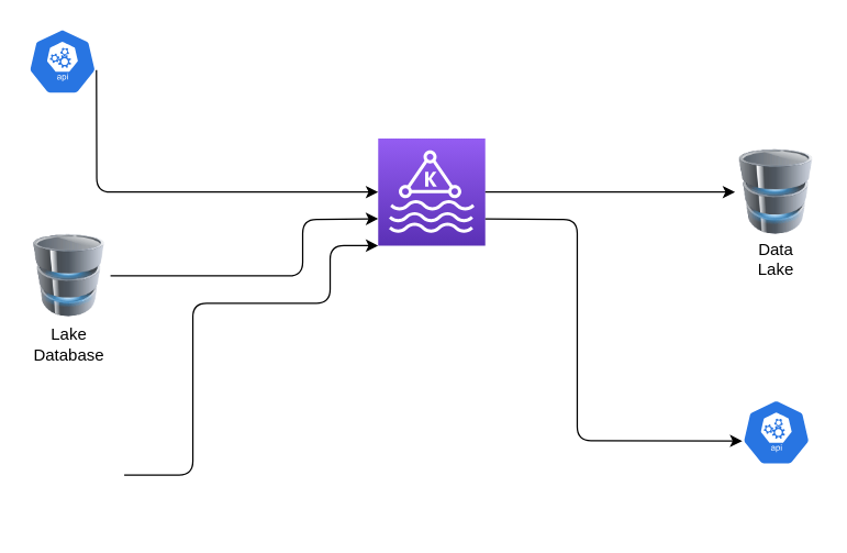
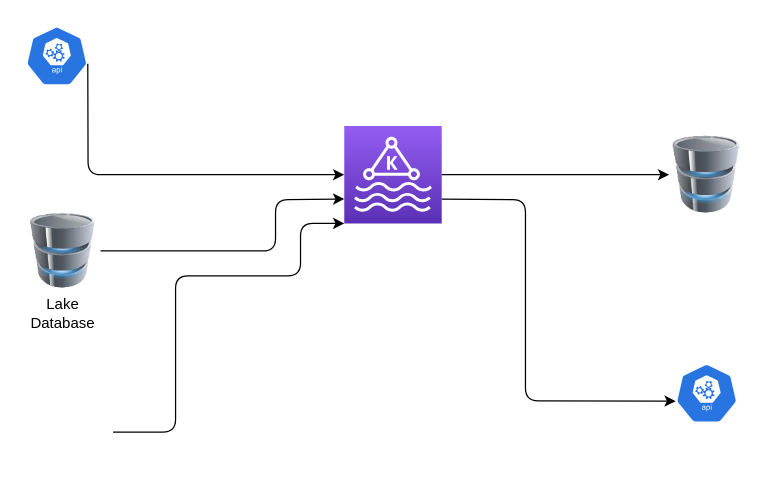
- <mxCell id="14" value="Data Lake" style="text;html=1;strokeColor=none;fillColor=none;align=center;verticalAlign=middle;whiteSpace=wrap;rounded=0;" vertex="1" parent="1"><mxGeometry x="545" y="178" width="40" height="20" as="geometry" /></mxCell>
